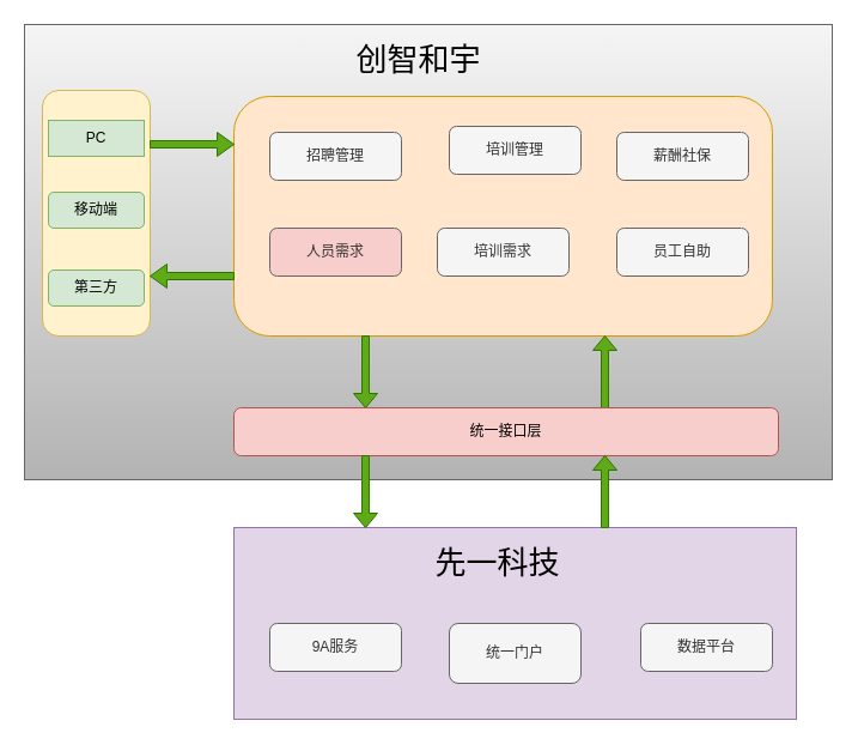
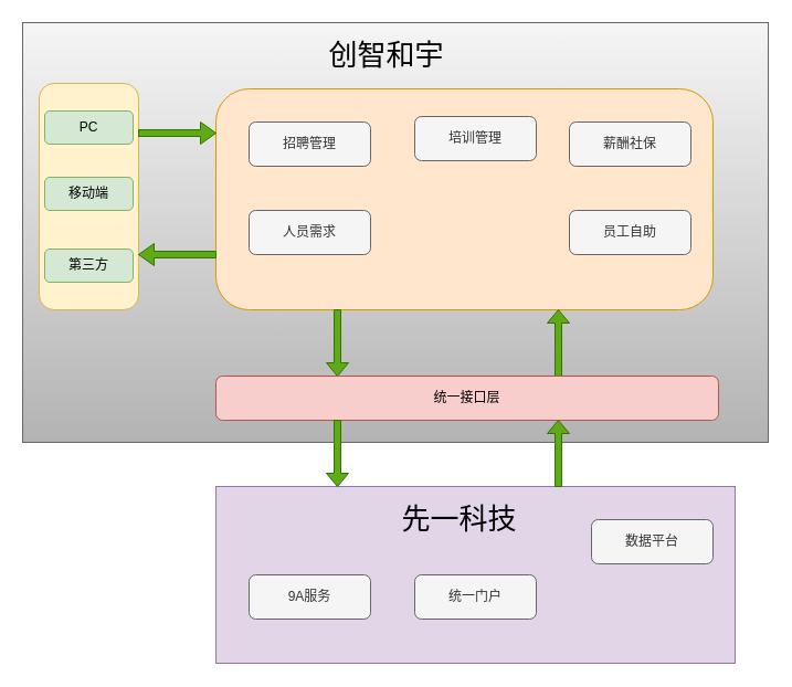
- <mxCell id="4" value="PC" style="whiteSpace=wrap;html=1;fillColor=#d5e8d4;strokeColor=#82b366;rounded=0;" parent="1" vertex="1"><mxGeometry x="40" y="100" width="80" height="30" as="geometry" /></mxCell>
+ <mxCell id="4" value="PC" style="rounded=1;whiteSpace=wrap;html=1;fillColor=#d5e8d4;strokeColor=#82b366;" parent="1" vertex="1"><mxGeometry x="40" y="100" width="80" height="30" as="geometry" /></mxCell>
- <mxCell id="15" value="人员需求" style="rounded=1;whiteSpace=wrap;html=1;fillColor=#f8cecc;strokeColor=#666666;fontColor=#333333;" vertex="1" parent="1"><mxGeometry x="225" y="190" width="110" height="40" as="geometry" /></mxCell>
+ <mxCell id="15" value="人员需求" style="rounded=1;whiteSpace=wrap;html=1;fillColor=#f5f5f5;strokeColor=#666666;fontColor=#333333;" vertex="1" parent="1"><mxGeometry x="225" y="190" width="110" height="40" as="geometry" /></mxCell>
- <mxCell id="16" value="培训需求" style="rounded=1;whiteSpace=wrap;html=1;fillColor=#f5f5f5;strokeColor=#666666;fontColor=#333333;" vertex="1" parent="1"><mxGeometry x="365" y="190" width="110" height="40" as="geometry" /></mxCell>
- <mxCell id="25" value="数据平台" style="rounded=1;whiteSpace=wrap;html=1;fillColor=#f5f5f5;strokeColor=#666666;fontColor=#333333;" vertex="1" parent="1"><mxGeometry x="535" y="520" width="110" height="40" as="geometry" /></mxCell>
+ <mxCell id="25" value="数据平台" style="rounded=1;whiteSpace=wrap;html=1;fillColor=#f5f5f5;strokeColor=#666666;fontColor=#333333;" vertex="1" parent="1"><mxGeometry x="535" y="470" width="110" height="40" as="geometry" /></mxCell>
- <mxCell id="24" value="统一门户" style="rounded=1;whiteSpace=wrap;html=1;fillColor=#f5f5f5;strokeColor=#666666;fontColor=#333333;" vertex="1" parent="1"><mxGeometry x="375" y="520" width="110" height="50" as="geometry" /></mxCell>
+ <mxCell id="24" value="统一门户" style="rounded=1;whiteSpace=wrap;html=1;fillColor=#f5f5f5;strokeColor=#666666;fontColor=#333333;" vertex="1" parent="1"><mxGeometry x="375" y="520" width="110" height="40" as="geometry" /></mxCell>
